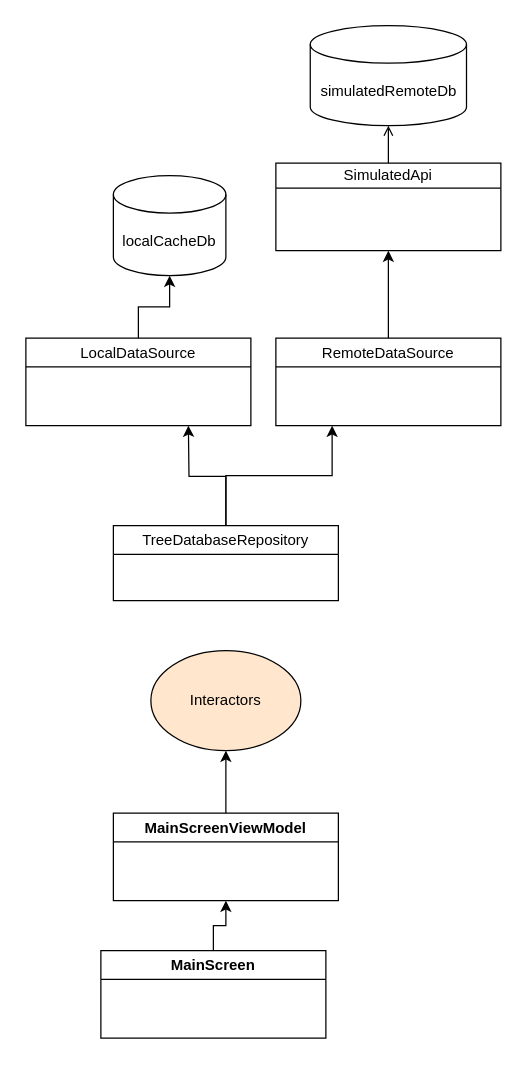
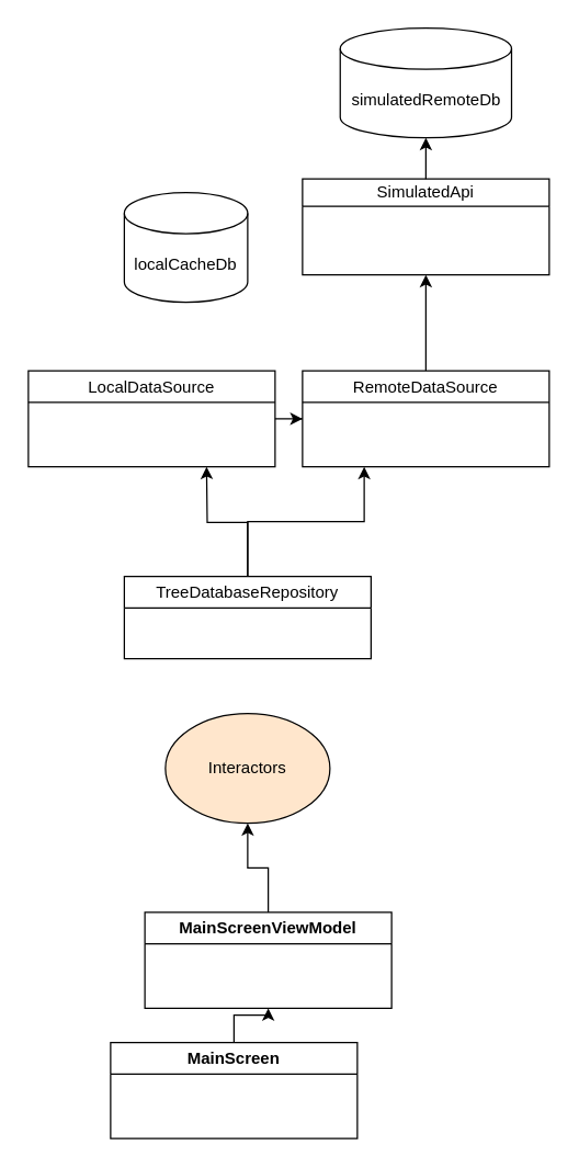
- <mxCell id="17" style="edgeStyle=orthogonalEdgeStyle;rounded=0;orthogonalLoop=1;jettySize=auto;html=1;entryX=0.5;entryY=1;entryDx=0;entryDy=0;entryPerimeter=0;endArrow=open;" edge="1" parent="1" source="10" target="15"><mxGeometry relative="1" as="geometry" /></mxCell>
+ <mxCell id="17" style="edgeStyle=orthogonalEdgeStyle;rounded=0;orthogonalLoop=1;jettySize=auto;html=1;entryX=0.5;entryY=1;entryDx=0;entryDy=0;entryPerimeter=0;" edge="1" parent="1" source="10" target="15"><mxGeometry relative="1" as="geometry" /></mxCell>
- <mxCell id="16" style="edgeStyle=orthogonalEdgeStyle;rounded=0;orthogonalLoop=1;jettySize=auto;html=1;entryX=0.5;entryY=1;entryDx=0;entryDy=0;entryPerimeter=0;" edge="1" parent="1" source="11" target="14"><mxGeometry relative="1" as="geometry" /></mxCell>
+ <mxCell id="16" style="edgeStyle=orthogonalEdgeStyle;rounded=0;orthogonalLoop=1;jettySize=auto;html=1;" edge="1" parent="1" source="11" target="13"><mxGeometry relative="1" as="geometry" /></mxCell>
- <mxCell id="5" value="MainScreenViewModel" style="swimlane;whiteSpace=wrap;html=1;" vertex="1" parent="1"><mxGeometry x="90" y="650" width="180" height="70" as="geometry" /></mxCell>
+ <mxCell id="5" value="MainScreenViewModel" style="swimlane;whiteSpace=wrap;html=1;" vertex="1" parent="1"><mxGeometry x="105" y="665" width="180" height="70" as="geometry" /></mxCell>
